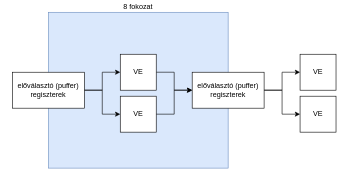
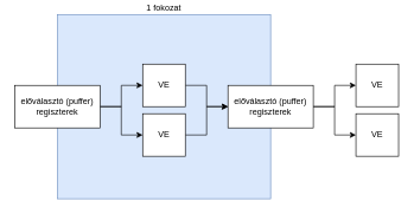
- <mxCell id="2" value="8 fokozat" style="rounded=0;whiteSpace=wrap;html=1;fillColor=#dae8fc;strokeColor=#6c8ebf;labelPosition=center;verticalLabelPosition=top;align=center;verticalAlign=bottom;" vertex="1" parent="1"><mxGeometry x="80" y="20" width="300" height="260" as="geometry" /></mxCell>
+ <mxCell id="2" value="1 fokozat" style="rounded=0;whiteSpace=wrap;html=1;fillColor=#dae8fc;strokeColor=#6c8ebf;labelPosition=center;verticalLabelPosition=top;align=center;verticalAlign=bottom;" vertex="1" parent="1"><mxGeometry x="80" y="20" width="300" height="260" as="geometry" /></mxCell>
